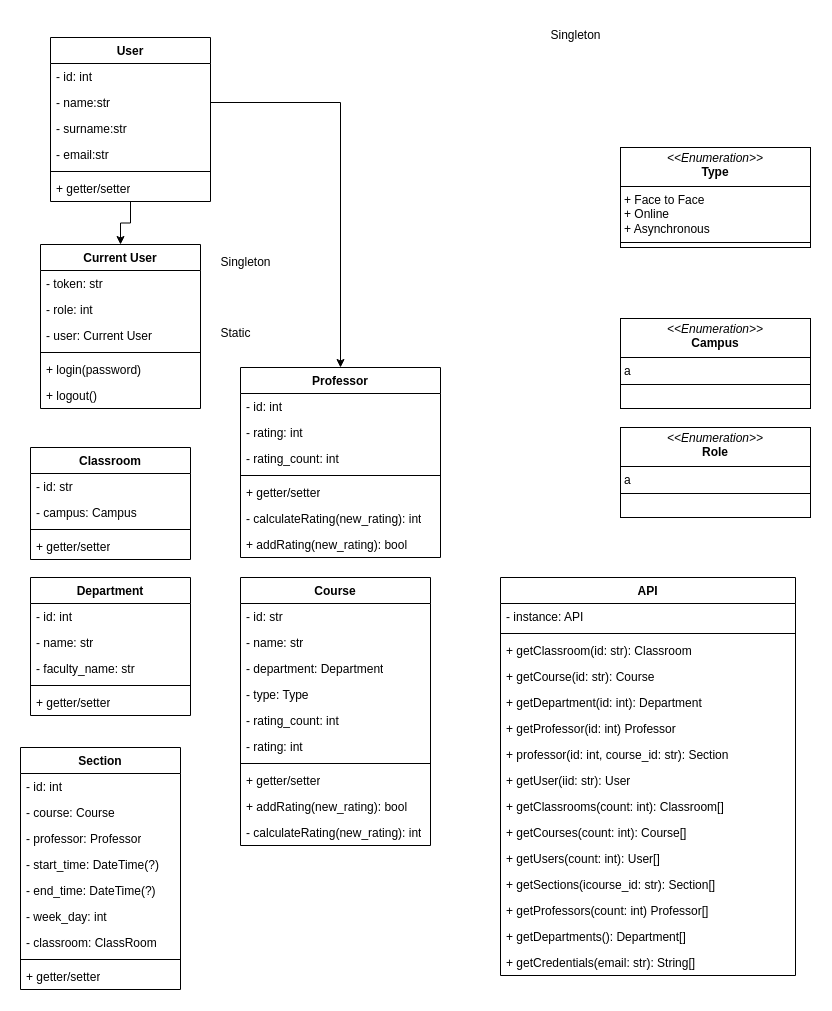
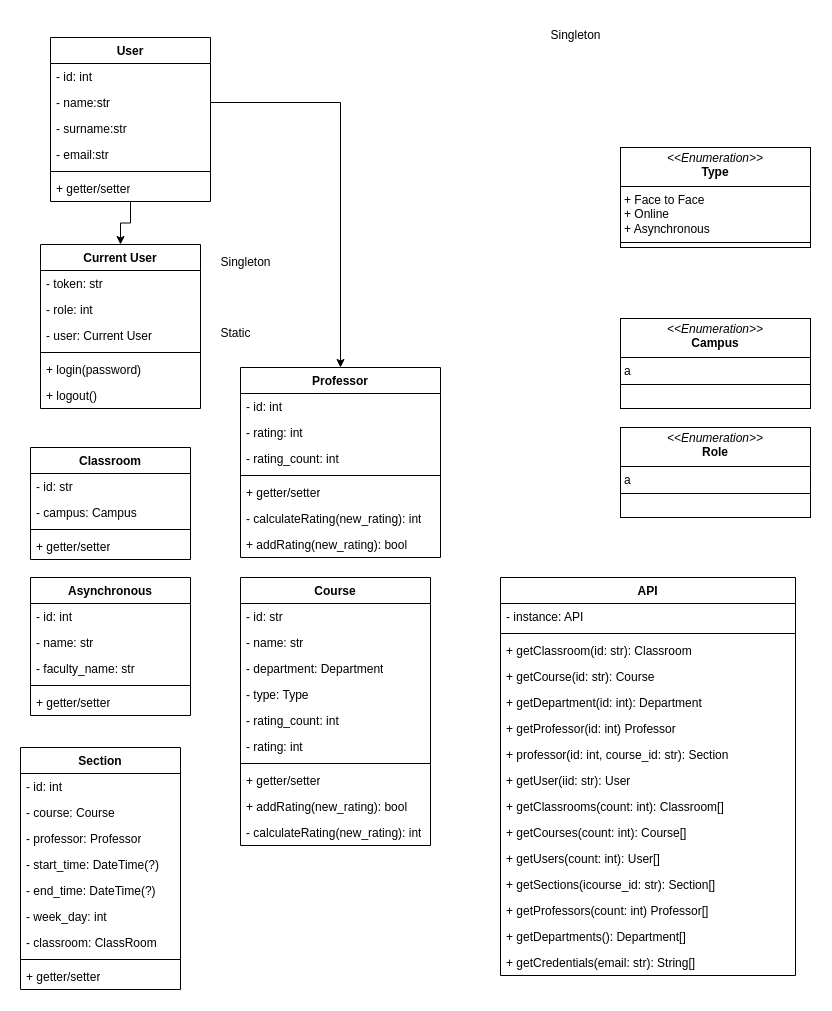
- <mxCell id="54" value="Department" style="swimlane;fontStyle=1;align=center;verticalAlign=top;childLayout=stackLayout;horizontal=1;startSize=26;horizontalStack=0;resizeParent=1;resizeParentMax=0;resizeLast=0;collapsible=1;marginBottom=0;whiteSpace=wrap;html=1;" vertex="1" parent="1"><mxGeometry x="30" y="577" width="160" height="138" as="geometry" /></mxCell>
+ <mxCell id="54" value="Asynchronous" style="swimlane;fontStyle=1;align=center;verticalAlign=top;childLayout=stackLayout;horizontal=1;startSize=26;horizontalStack=0;resizeParent=1;resizeParentMax=0;resizeLast=0;collapsible=1;marginBottom=0;whiteSpace=wrap;html=1;" vertex="1" parent="1"><mxGeometry x="30" y="577" width="160" height="138" as="geometry" /></mxCell>
